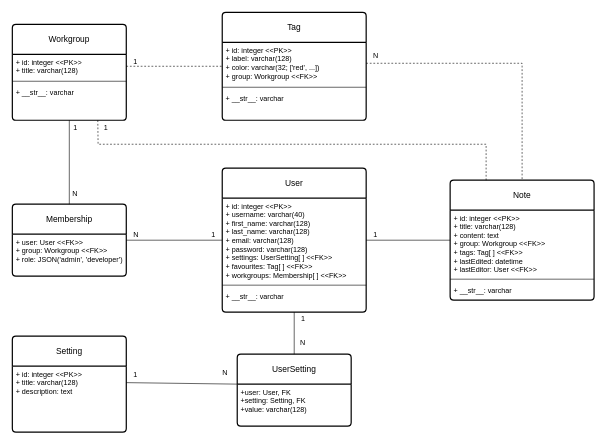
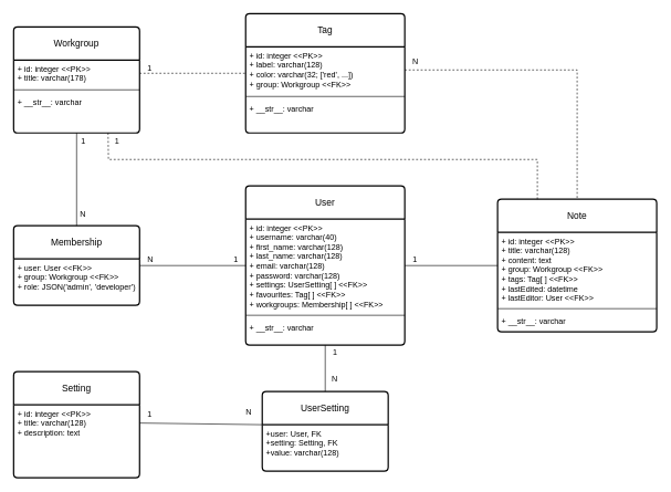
- <mxCell id="7" value="+ id: integer &amp;lt;&amp;lt;PK&amp;gt;&amp;gt;&lt;br&gt;+ title: varchar(128)&lt;div&gt;&lt;br&gt;&lt;/div&gt;" style="text;strokeColor=none;fillColor=none;spacingLeft=4;spacingRight=4;overflow=hidden;rotatable=0;points=[[0,0.5],[1,0.5]];portConstraint=eastwest;fontSize=12;whiteSpace=wrap;html=1;" parent="6" vertex="1"><mxGeometry y="50" width="190" height="40" as="geometry" /></mxCell>
+ <mxCell id="7" value="+ id: integer &amp;lt;&amp;lt;PK&amp;gt;&amp;gt;&lt;br&gt;+ title: varchar(178)&lt;div&gt;&lt;br&gt;&lt;/div&gt;" style="text;strokeColor=none;fillColor=none;spacingLeft=4;spacingRight=4;overflow=hidden;rotatable=0;points=[[0,0.5],[1,0.5]];portConstraint=eastwest;fontSize=12;whiteSpace=wrap;html=1;" parent="6" vertex="1"><mxGeometry y="50" width="190" height="40" as="geometry" /></mxCell>
